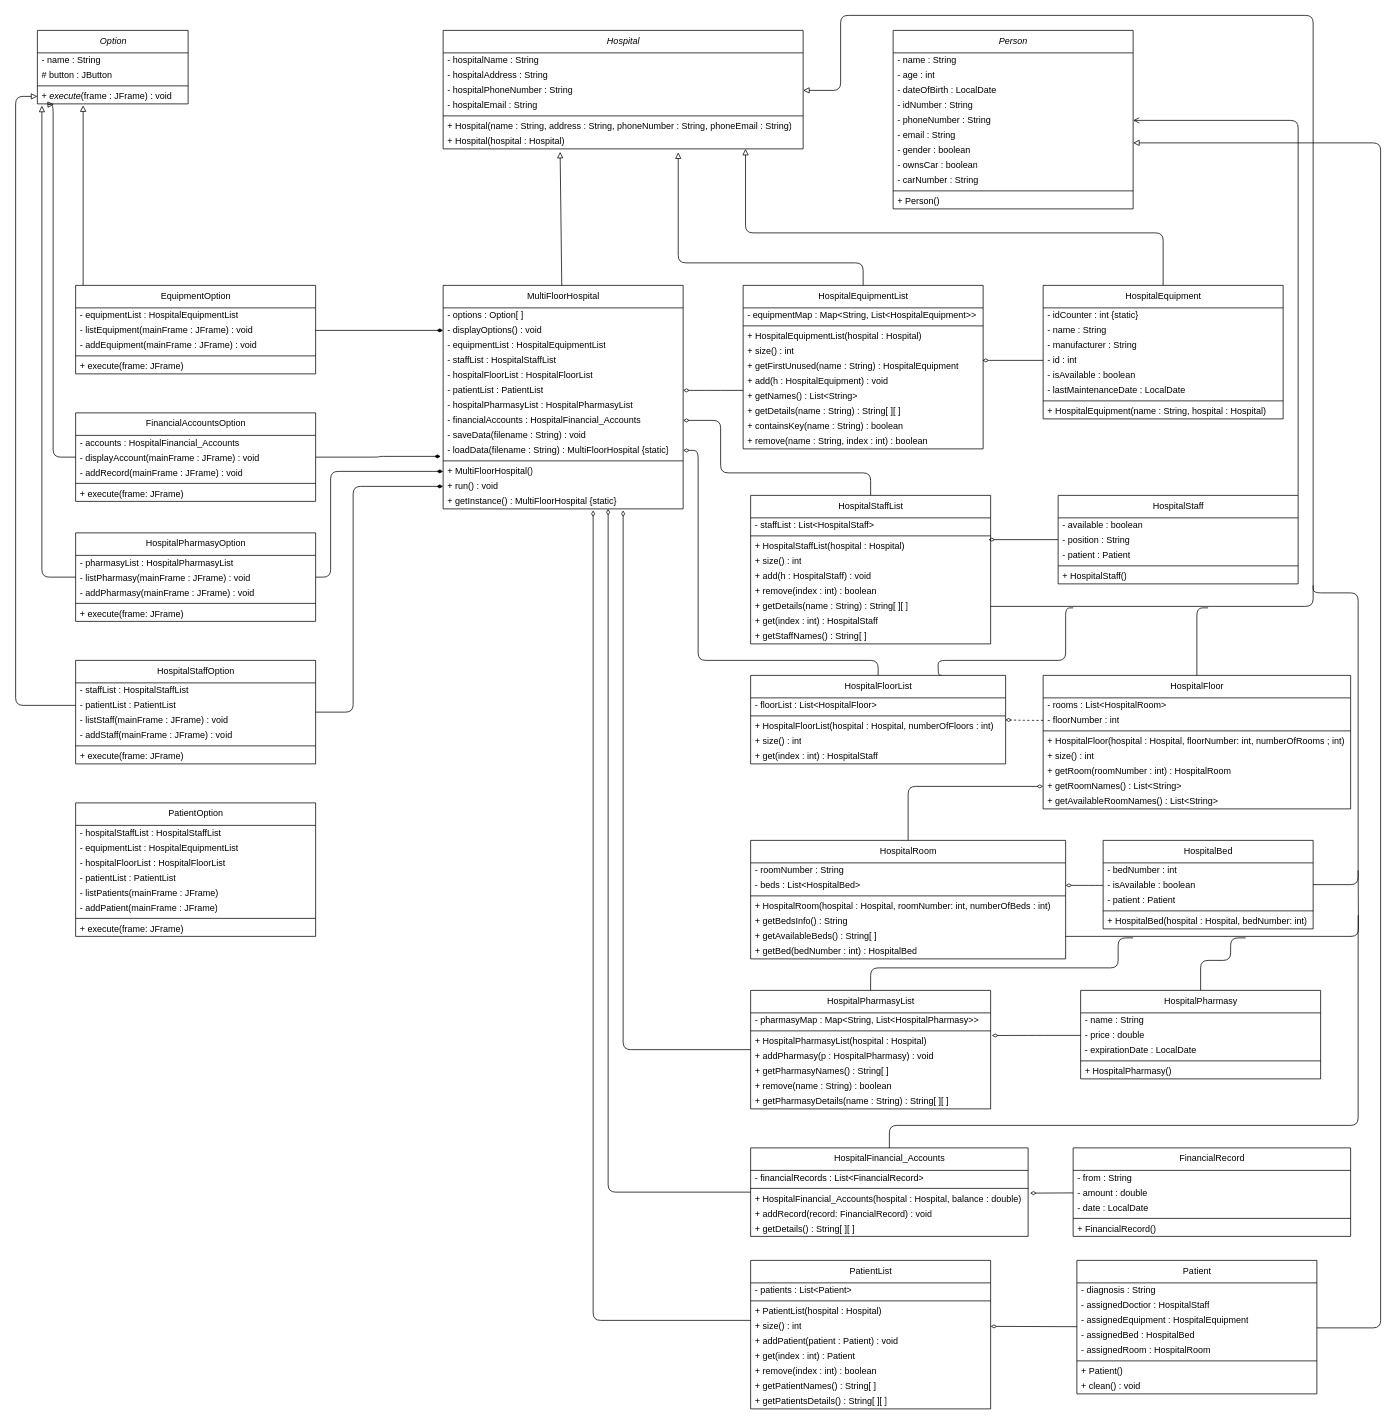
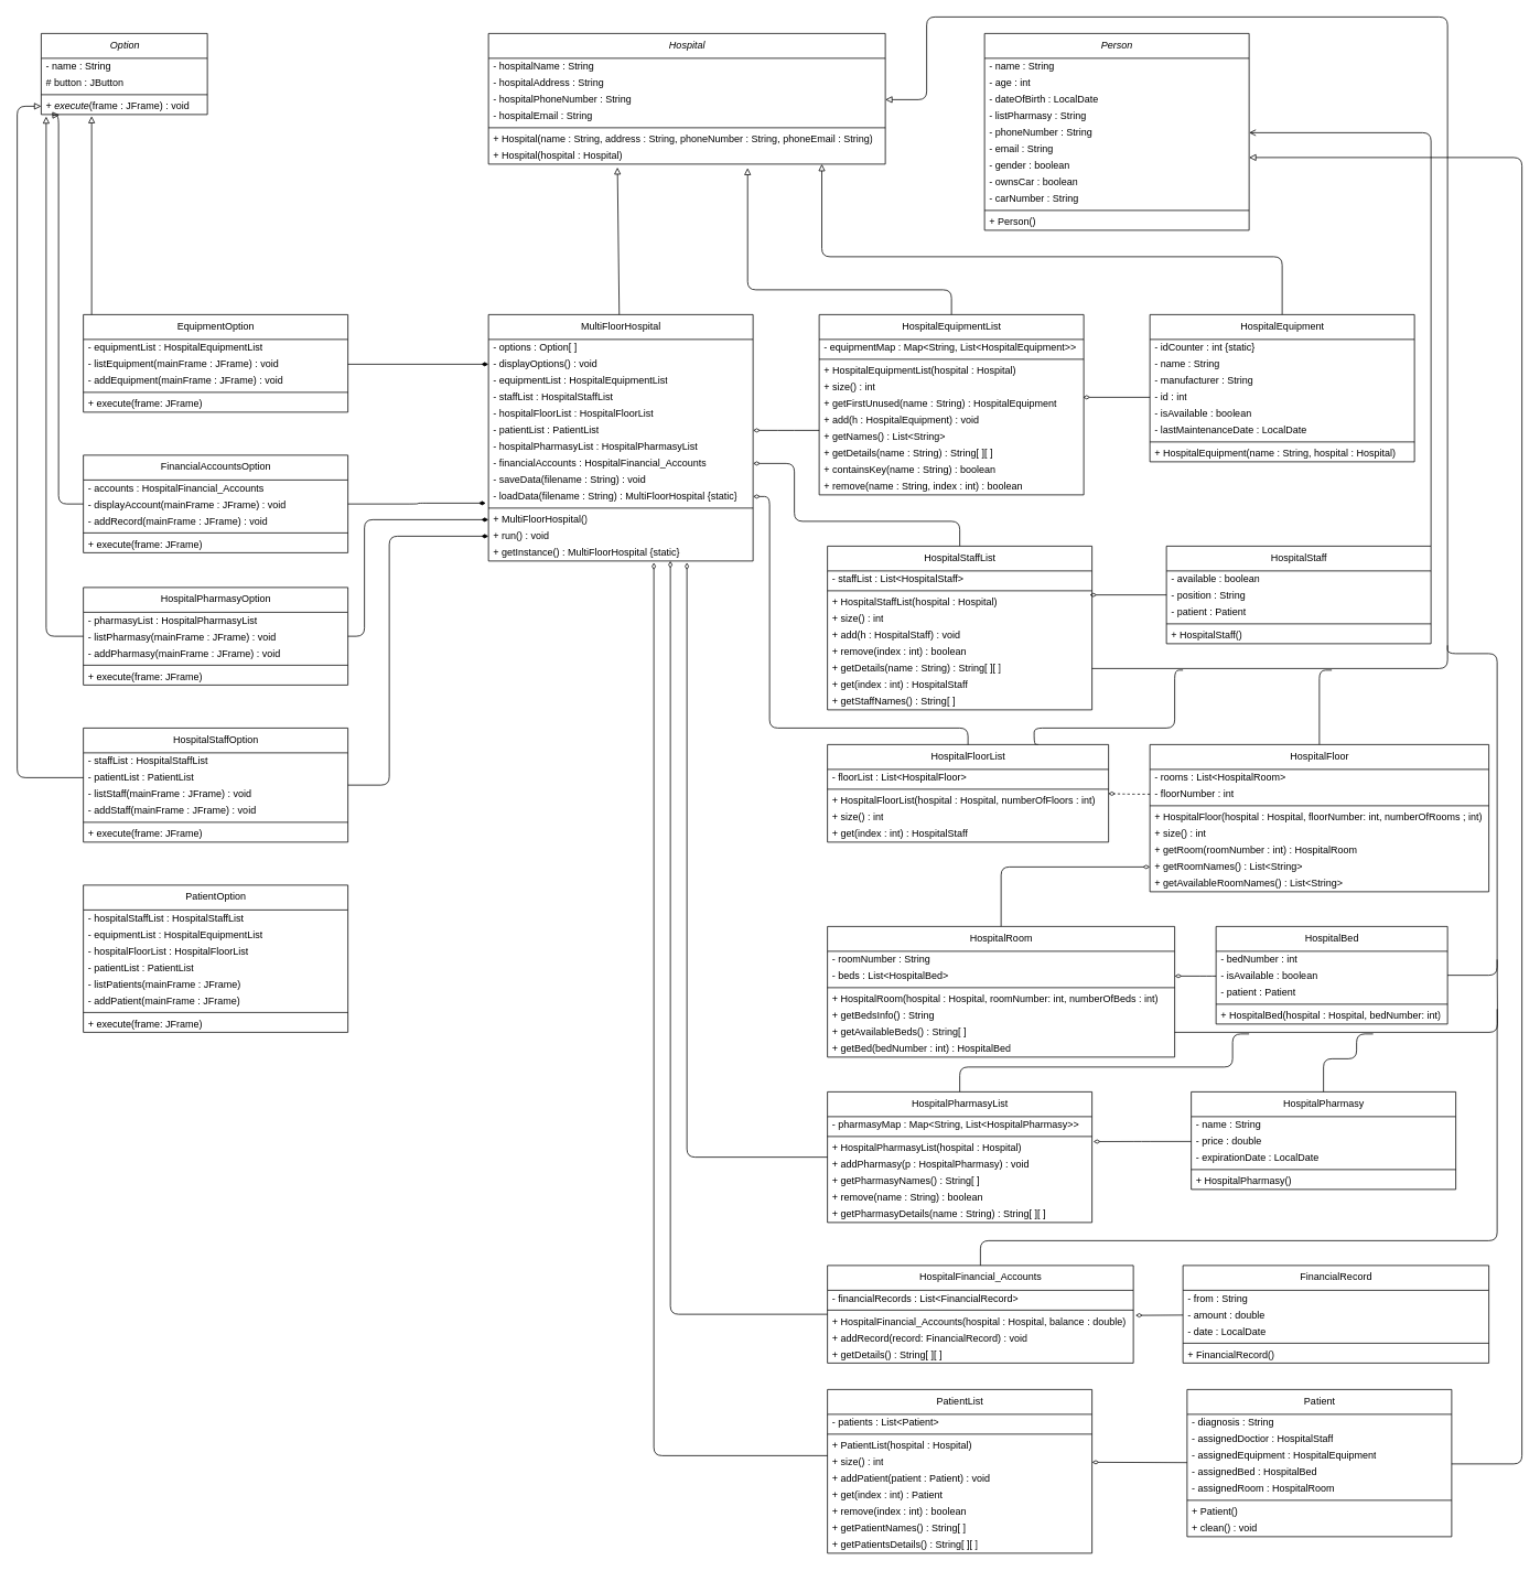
- <mxCell id="73" value="- idNumber : String" style="text;html=1;strokeColor=none;fillColor=none;align=left;verticalAlign=middle;spacingLeft=4;spacingRight=4;overflow=hidden;rotatable=0;points=[[0,0.5],[1,0.5]];portConstraint=eastwest;" vertex="1" parent="69"><mxGeometry y="90" width="320" height="20" as="geometry" /></mxCell>
+ <mxCell id="73" value="- listPharmasy : String" style="text;html=1;strokeColor=none;fillColor=none;align=left;verticalAlign=middle;spacingLeft=4;spacingRight=4;overflow=hidden;rotatable=0;points=[[0,0.5],[1,0.5]];portConstraint=eastwest;" vertex="1" parent="69"><mxGeometry y="90" width="320" height="20" as="geometry" /></mxCell>
